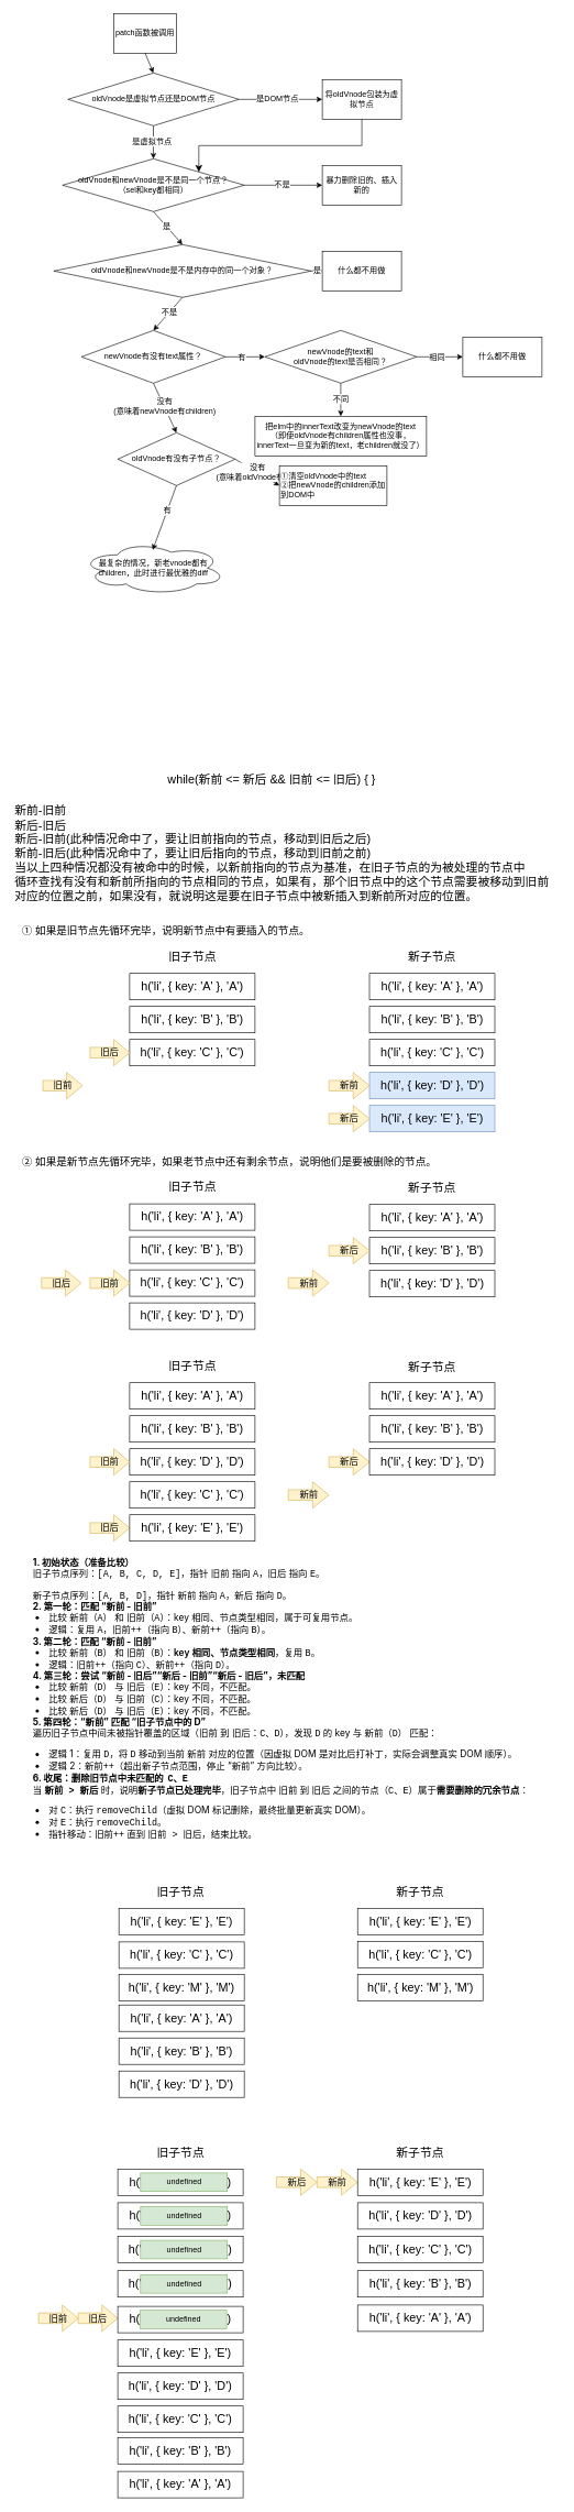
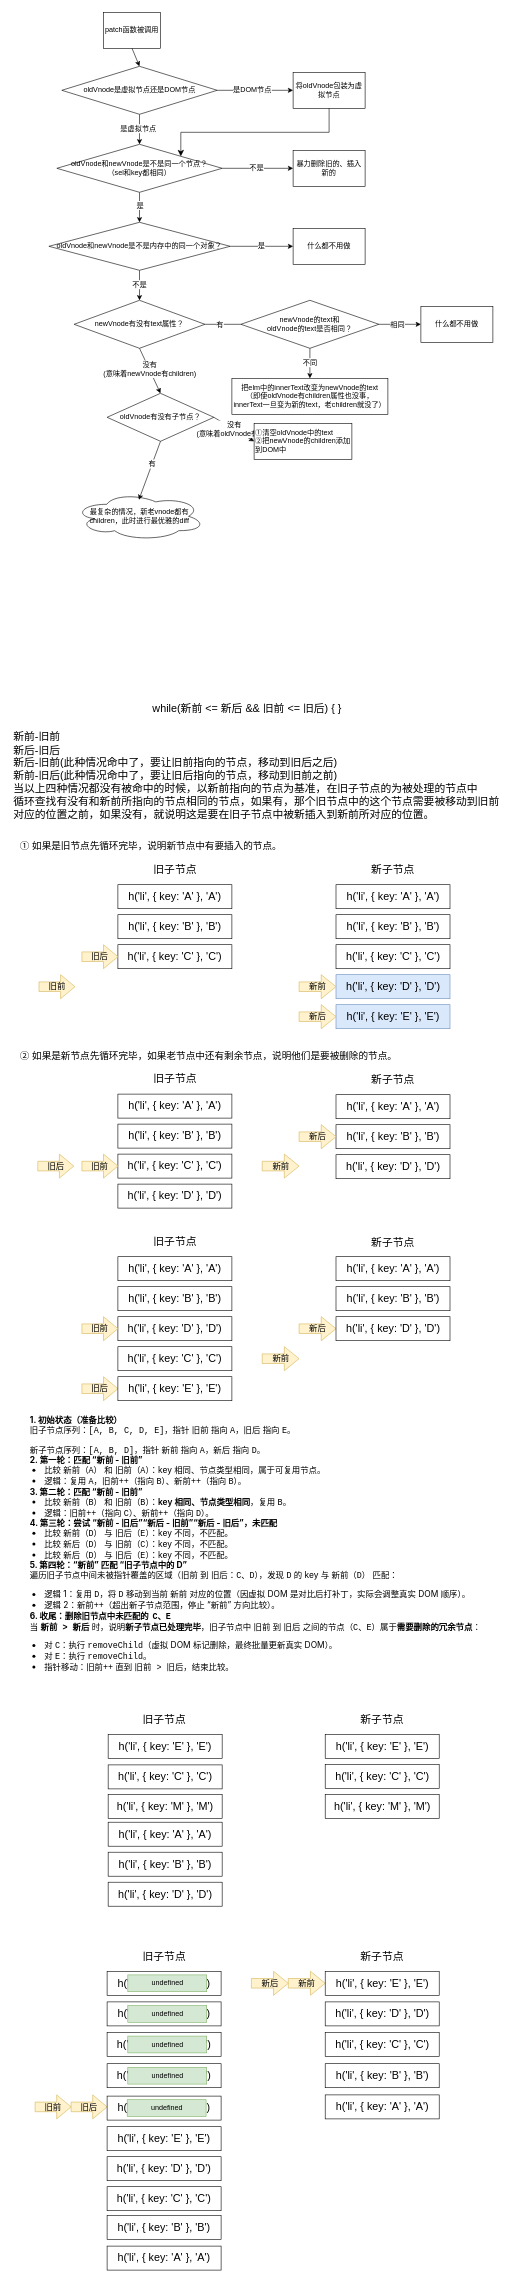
- <mxCell id="21" value="oldVnode和newVnode是不是内存中的同一个对象？" style="rhombus;whiteSpace=wrap;html=1;fontSize=12;" parent="1" vertex="1"><mxGeometry x="81" y="370" width="390" height="80" as="geometry" /></mxCell>
+ <mxCell id="21" value="oldVnode和newVnode是不是内存中的同一个对象？" style="rhombus;whiteSpace=wrap;html=1;fontSize=12;" parent="1" vertex="1"><mxGeometry x="81" y="370" width="302" height="80" as="geometry" /></mxCell>
- <mxCell id="23" style="edgeStyle=none;html=1;exitX=1;exitY=0.5;exitDx=0;exitDy=0;entryX=0;entryY=0.5;entryDx=0;entryDy=0;fontSize=12;" parent="1" source="27" target="32" edge="1"><mxGeometry relative="1" as="geometry" /></mxCell>
+ <mxCell id="23" style="edgeStyle=none;html=1;exitX=1;exitY=0.5;exitDx=0;exitDy=0;entryX=0;entryY=0.5;entryDx=0;entryDy=0;fontSize=12;endArrow=none;" parent="1" source="27" target="32" edge="1"><mxGeometry relative="1" as="geometry" /></mxCell>
